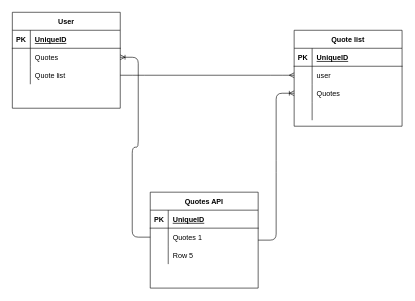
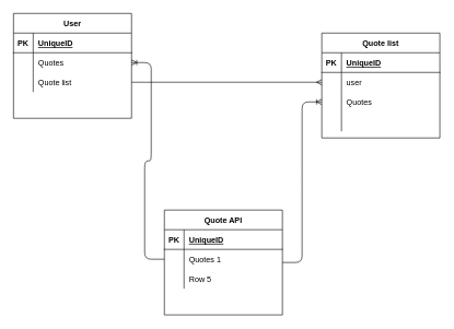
- <mxCell id="28" value="Quotes API" style="shape=table;startSize=30;container=1;collapsible=1;childLayout=tableLayout;fixedRows=1;rowLines=0;fontStyle=1;align=center;resizeLast=1;" vertex="1" parent="1"><mxGeometry x="250" y="320" width="180" height="160" as="geometry" /></mxCell>
+ <mxCell id="28" value="Quote API" style="shape=table;startSize=30;container=1;collapsible=1;childLayout=tableLayout;fixedRows=1;rowLines=0;fontStyle=1;align=center;resizeLast=1;" vertex="1" parent="1"><mxGeometry x="250" y="320" width="180" height="160" as="geometry" /></mxCell>
